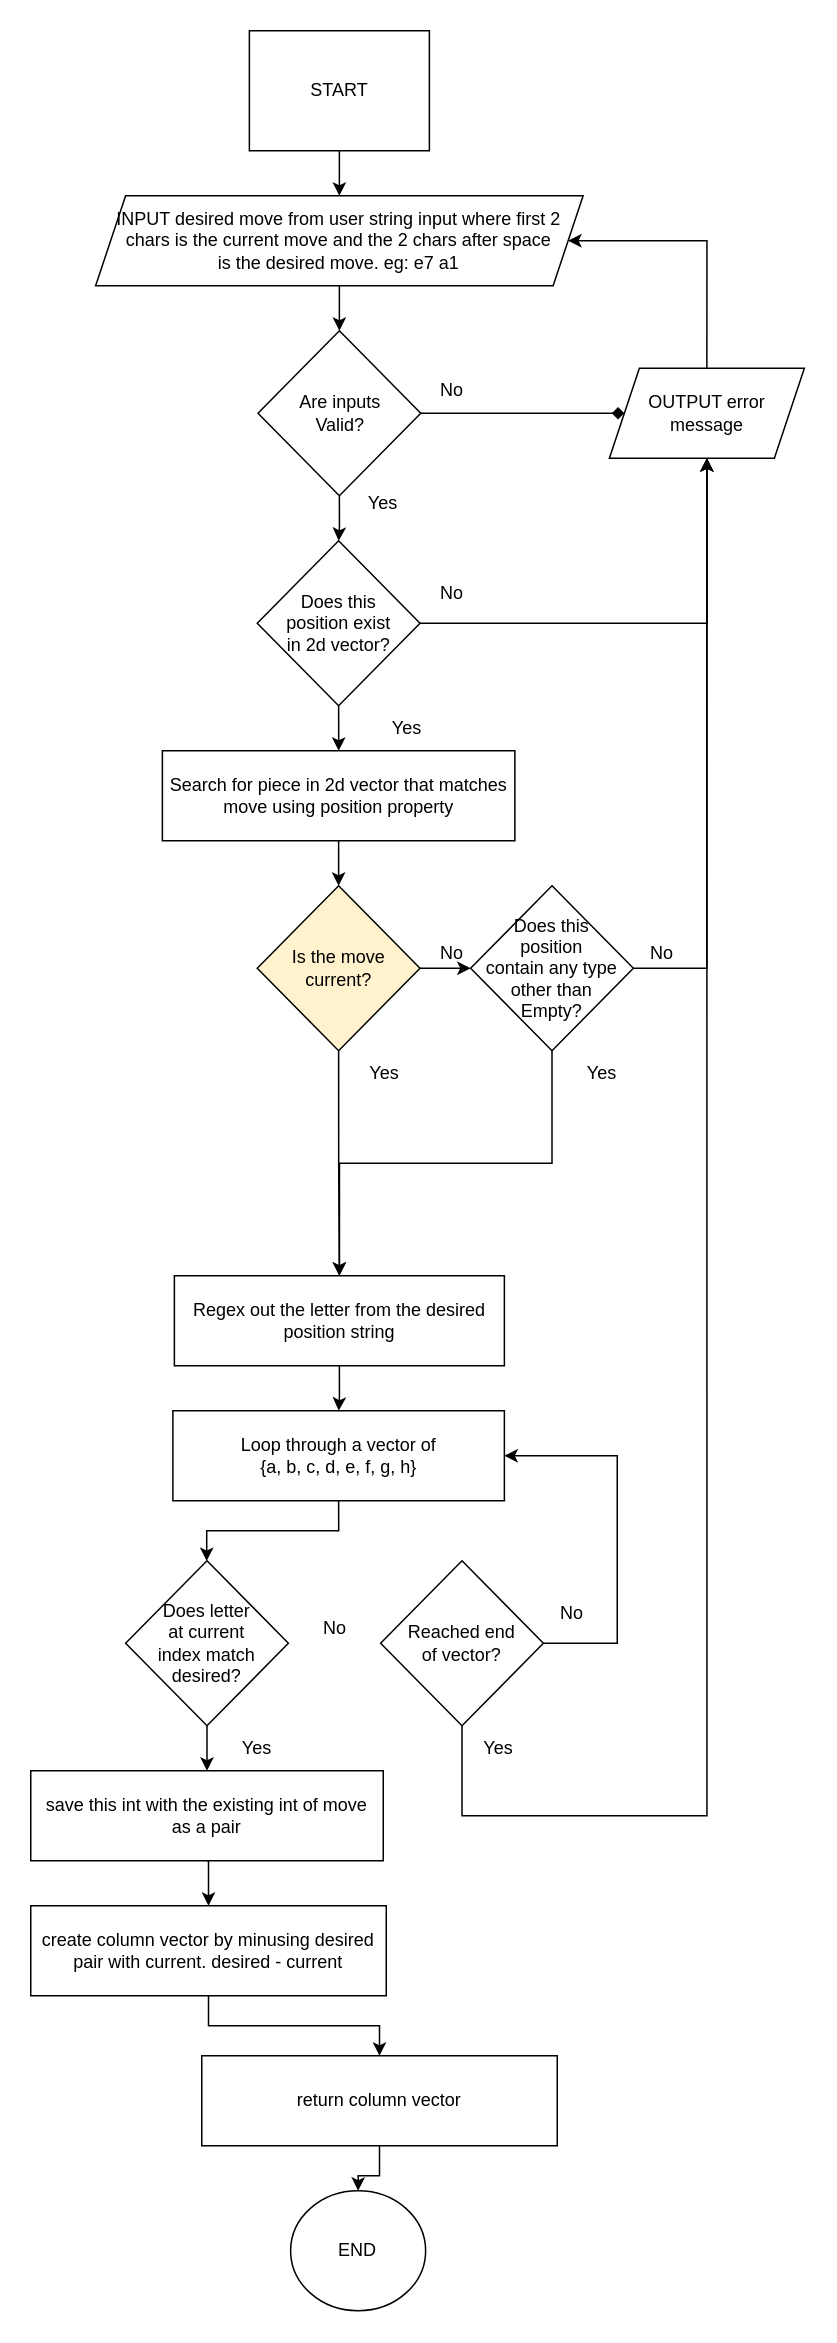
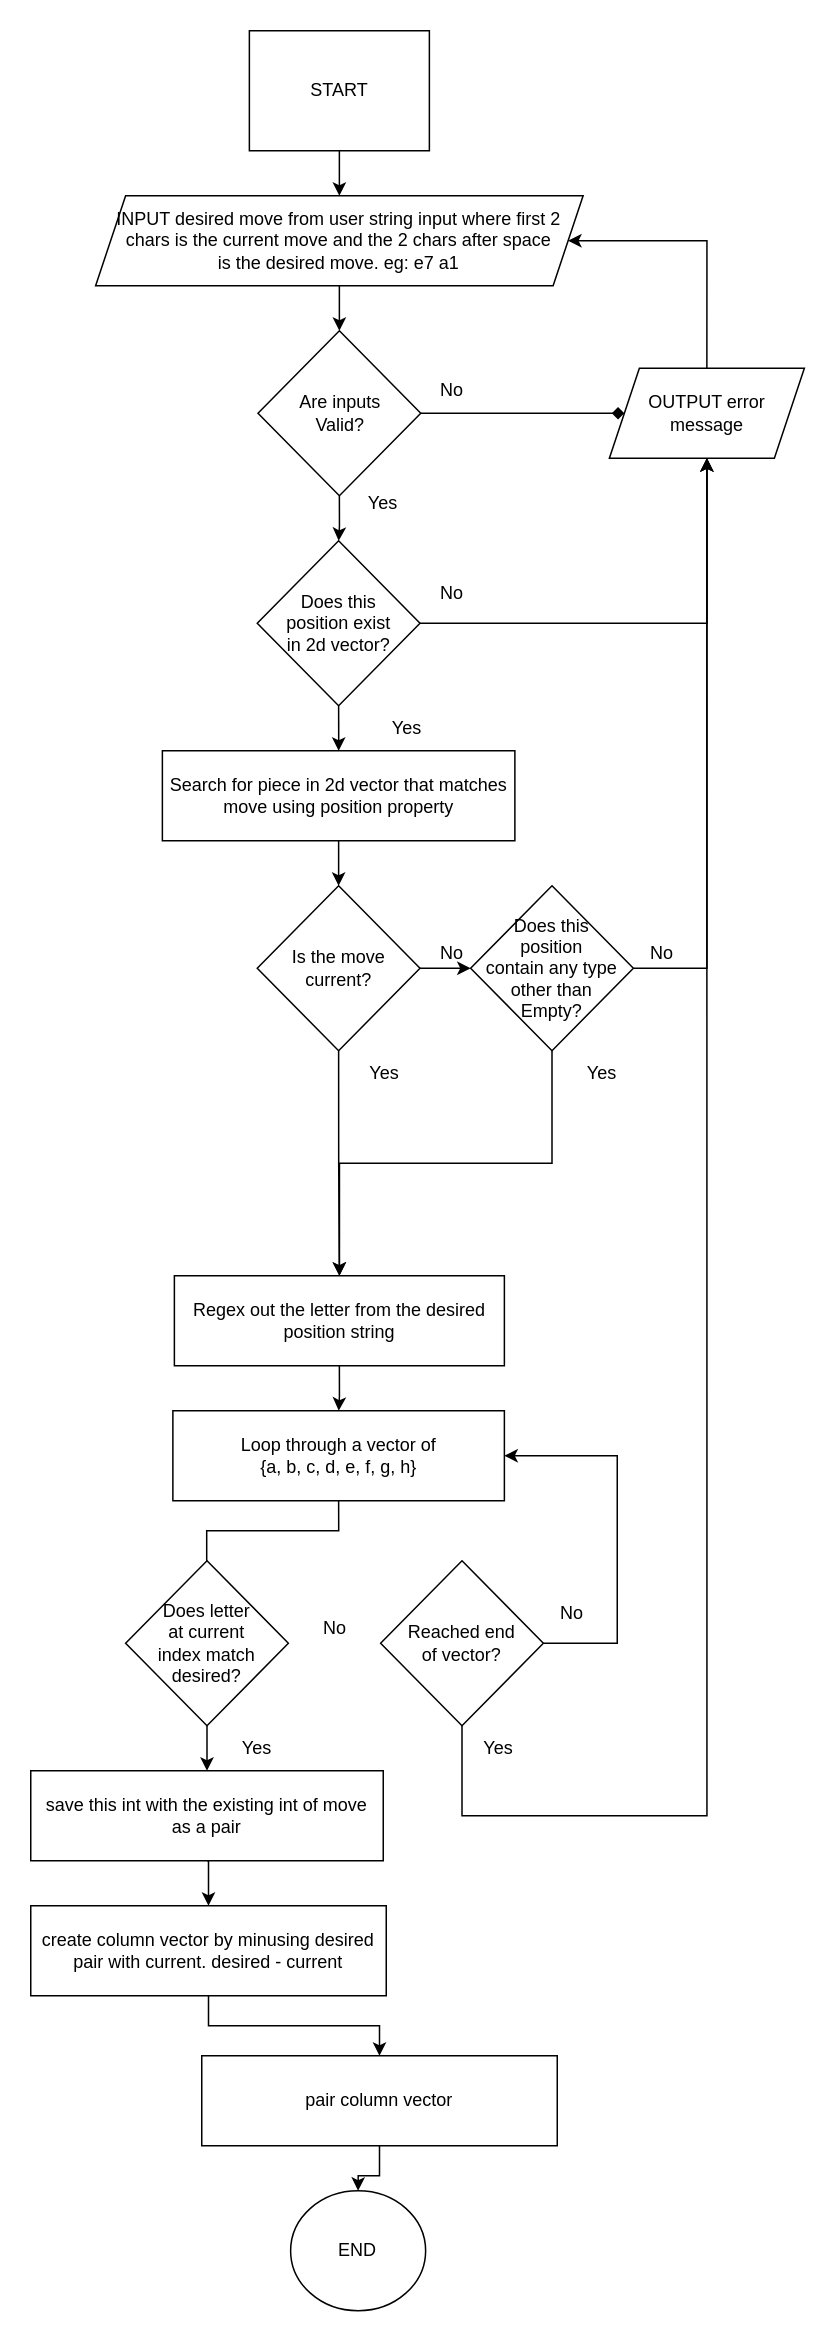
- <mxCell id="32" value="Is the move&lt;br&gt;current?" style="rhombus;whiteSpace=wrap;html=1;fillColor=#fff2cc;" vertex="1" parent="1"><mxGeometry x="171" y="590" width="108.5" height="110" as="geometry" /></mxCell>
+ <mxCell id="32" value="Is the move&lt;br&gt;current?" style="rhombus;whiteSpace=wrap;html=1;" vertex="1" parent="1"><mxGeometry x="171" y="590" width="108.5" height="110" as="geometry" /></mxCell>
- <mxCell id="21" style="edgeStyle=orthogonalEdgeStyle;rounded=0;orthogonalLoop=1;jettySize=auto;html=1;exitX=0.5;exitY=1;exitDx=0;exitDy=0;" edge="1" parent="1" source="22" target="24"><mxGeometry relative="1" as="geometry"><Array as="points"><mxPoint x="225.25" y="1020" /><mxPoint x="137.25" y="1020" /></Array></mxGeometry></mxCell>
+ <mxCell id="21" style="edgeStyle=orthogonalEdgeStyle;rounded=0;orthogonalLoop=1;jettySize=auto;html=1;exitX=0.5;exitY=1;exitDx=0;exitDy=0;endArrow=none;" edge="1" parent="1" source="22" target="24"><mxGeometry relative="1" as="geometry"><Array as="points"><mxPoint x="225.25" y="1020" /><mxPoint x="137.25" y="1020" /></Array></mxGeometry></mxCell>
- <mxCell id="49" value="return column vector" style="rounded=0;whiteSpace=wrap;html=1;" vertex="1" parent="1"><mxGeometry x="134" y="1370" width="237" height="60" as="geometry" /></mxCell>
+ <mxCell id="49" value="pair column vector" style="rounded=0;whiteSpace=wrap;html=1;" vertex="1" parent="1"><mxGeometry x="134" y="1370" width="237" height="60" as="geometry" /></mxCell>
